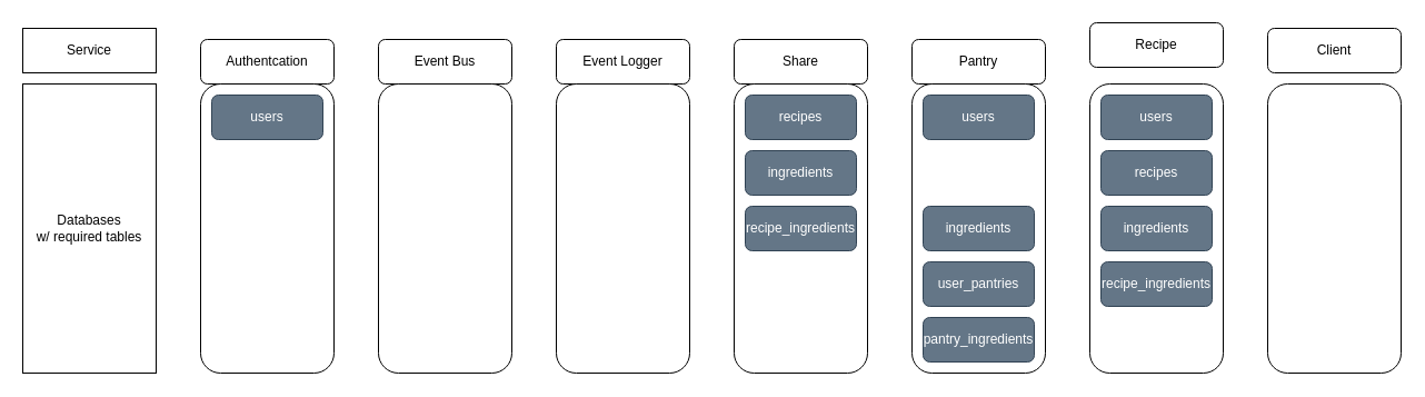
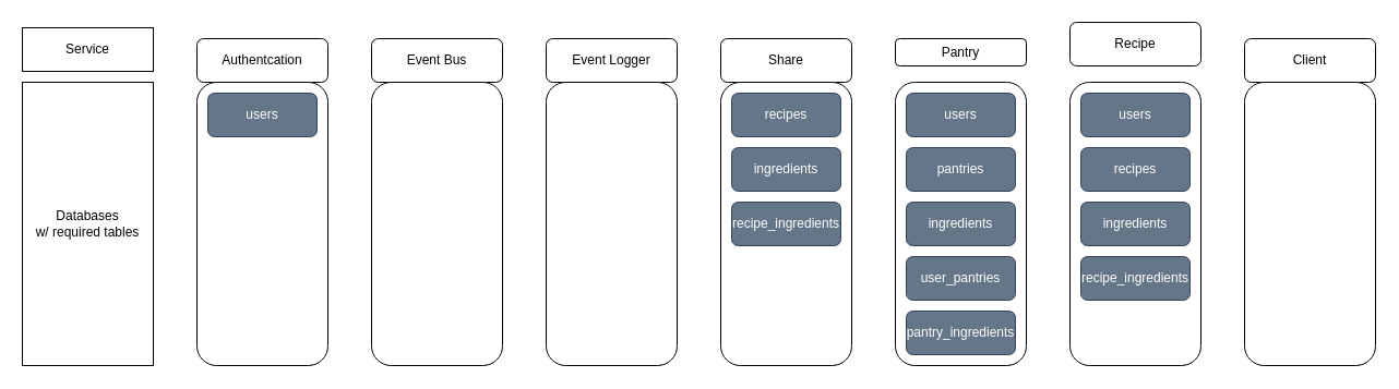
- <mxCell id="8" value="Client" style="rounded=1;whiteSpace=wrap;html=1;" parent="1" vertex="1"><mxGeometry x="1140" y="25" width="120" height="40" as="geometry" /></mxCell>
+ <mxCell id="8" value="Client" style="rounded=1;whiteSpace=wrap;html=1;" parent="1" vertex="1"><mxGeometry x="1140" y="35" width="120" height="40" as="geometry" /></mxCell>
- <mxCell id="6" value="Pantry" style="rounded=1;whiteSpace=wrap;html=1;" parent="1" vertex="1"><mxGeometry x="820" y="35" width="120" height="40" as="geometry" /></mxCell>
+ <mxCell id="6" value="Pantry" style="rounded=1;whiteSpace=wrap;html=1;" parent="1" vertex="1"><mxGeometry x="820" y="35" width="120" height="25" as="geometry" /></mxCell>
+ <mxCell id="20" value="pantries" style="rounded=1;whiteSpace=wrap;html=1;fillColor=#647687;fontColor=#ffffff;strokeColor=#314354;" parent="1" vertex="1"><mxGeometry x="830" y="135" width="100" height="40" as="geometry" /></mxCell>
